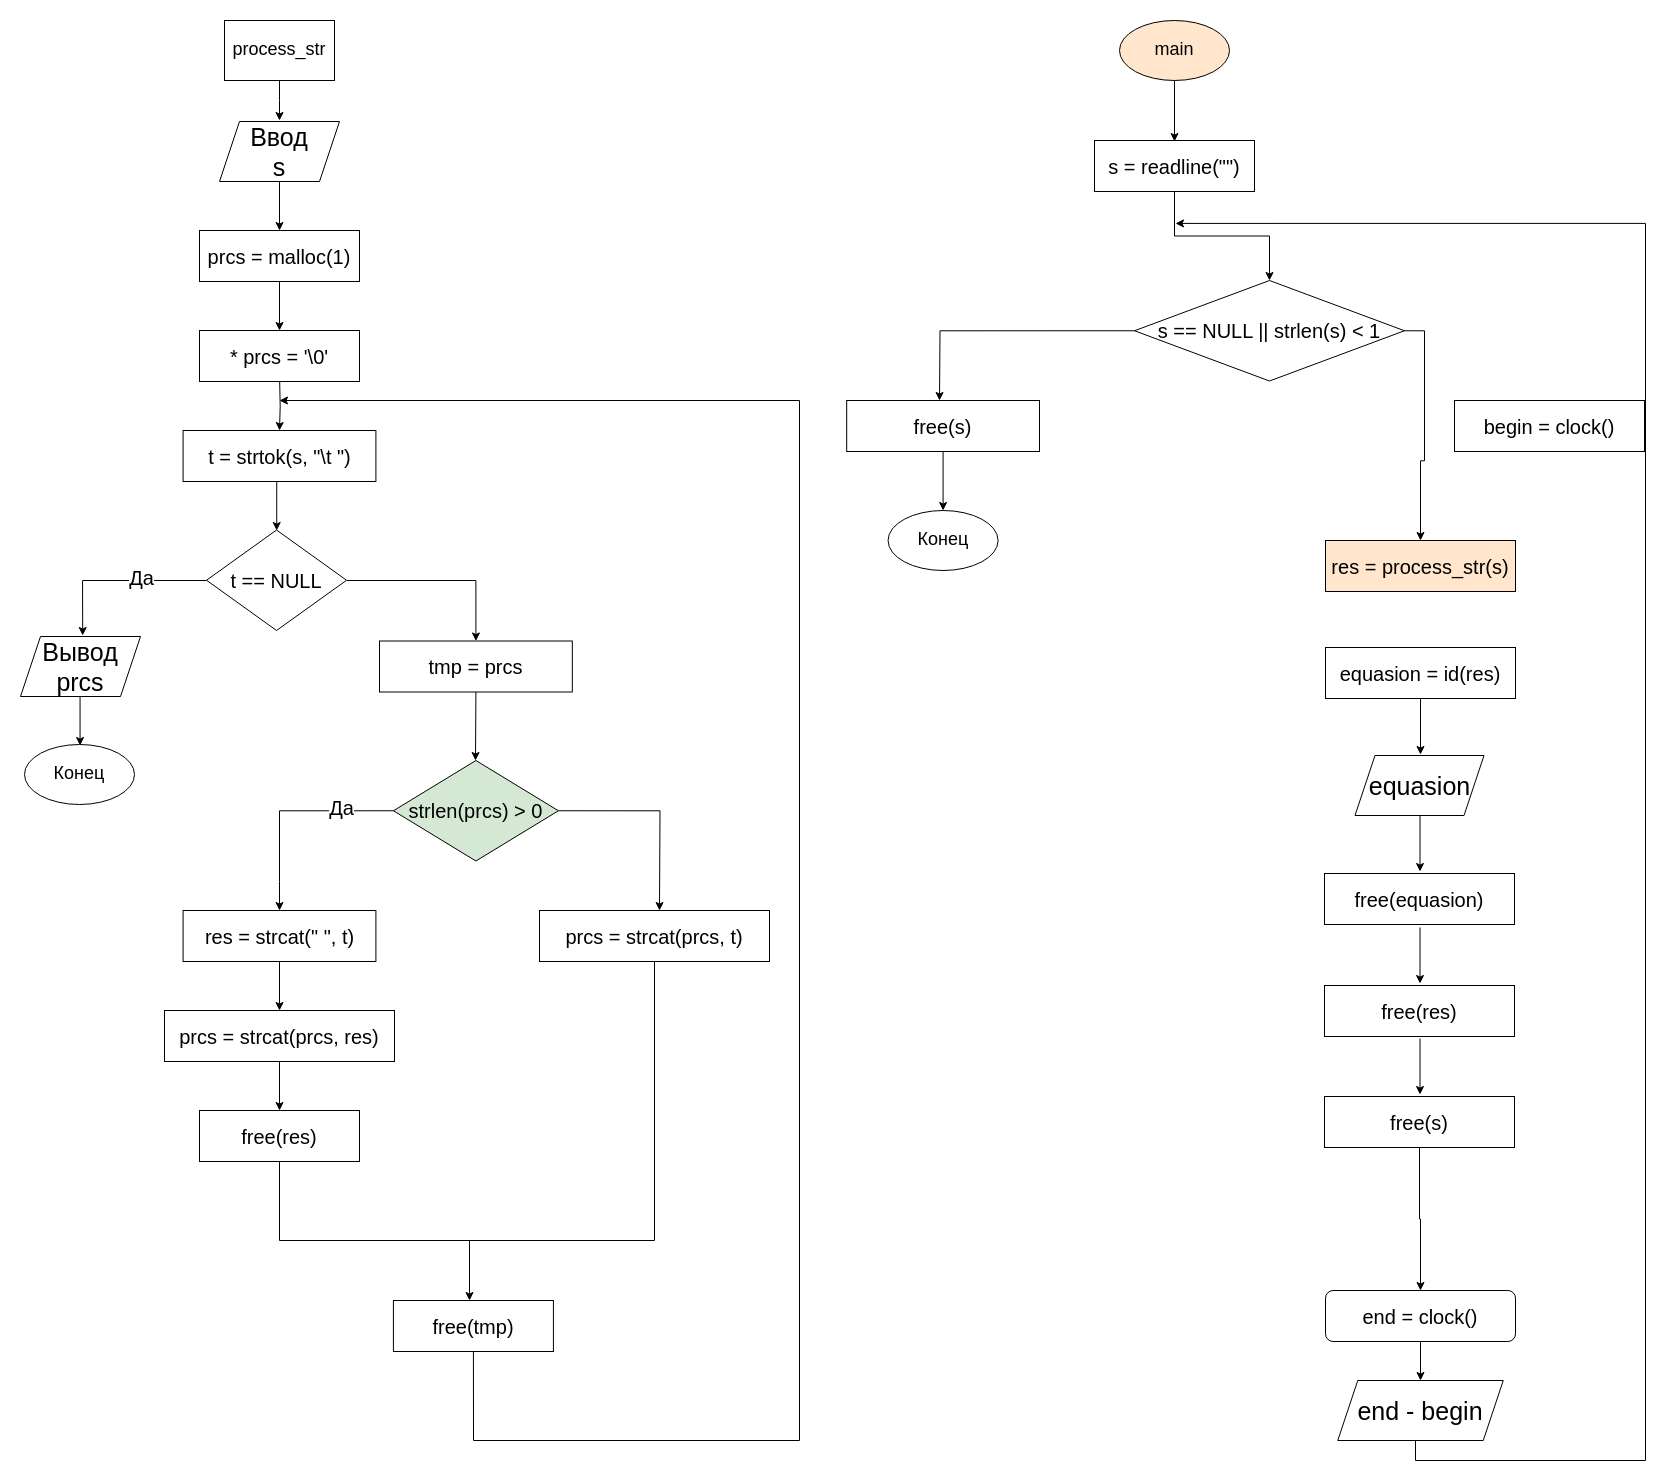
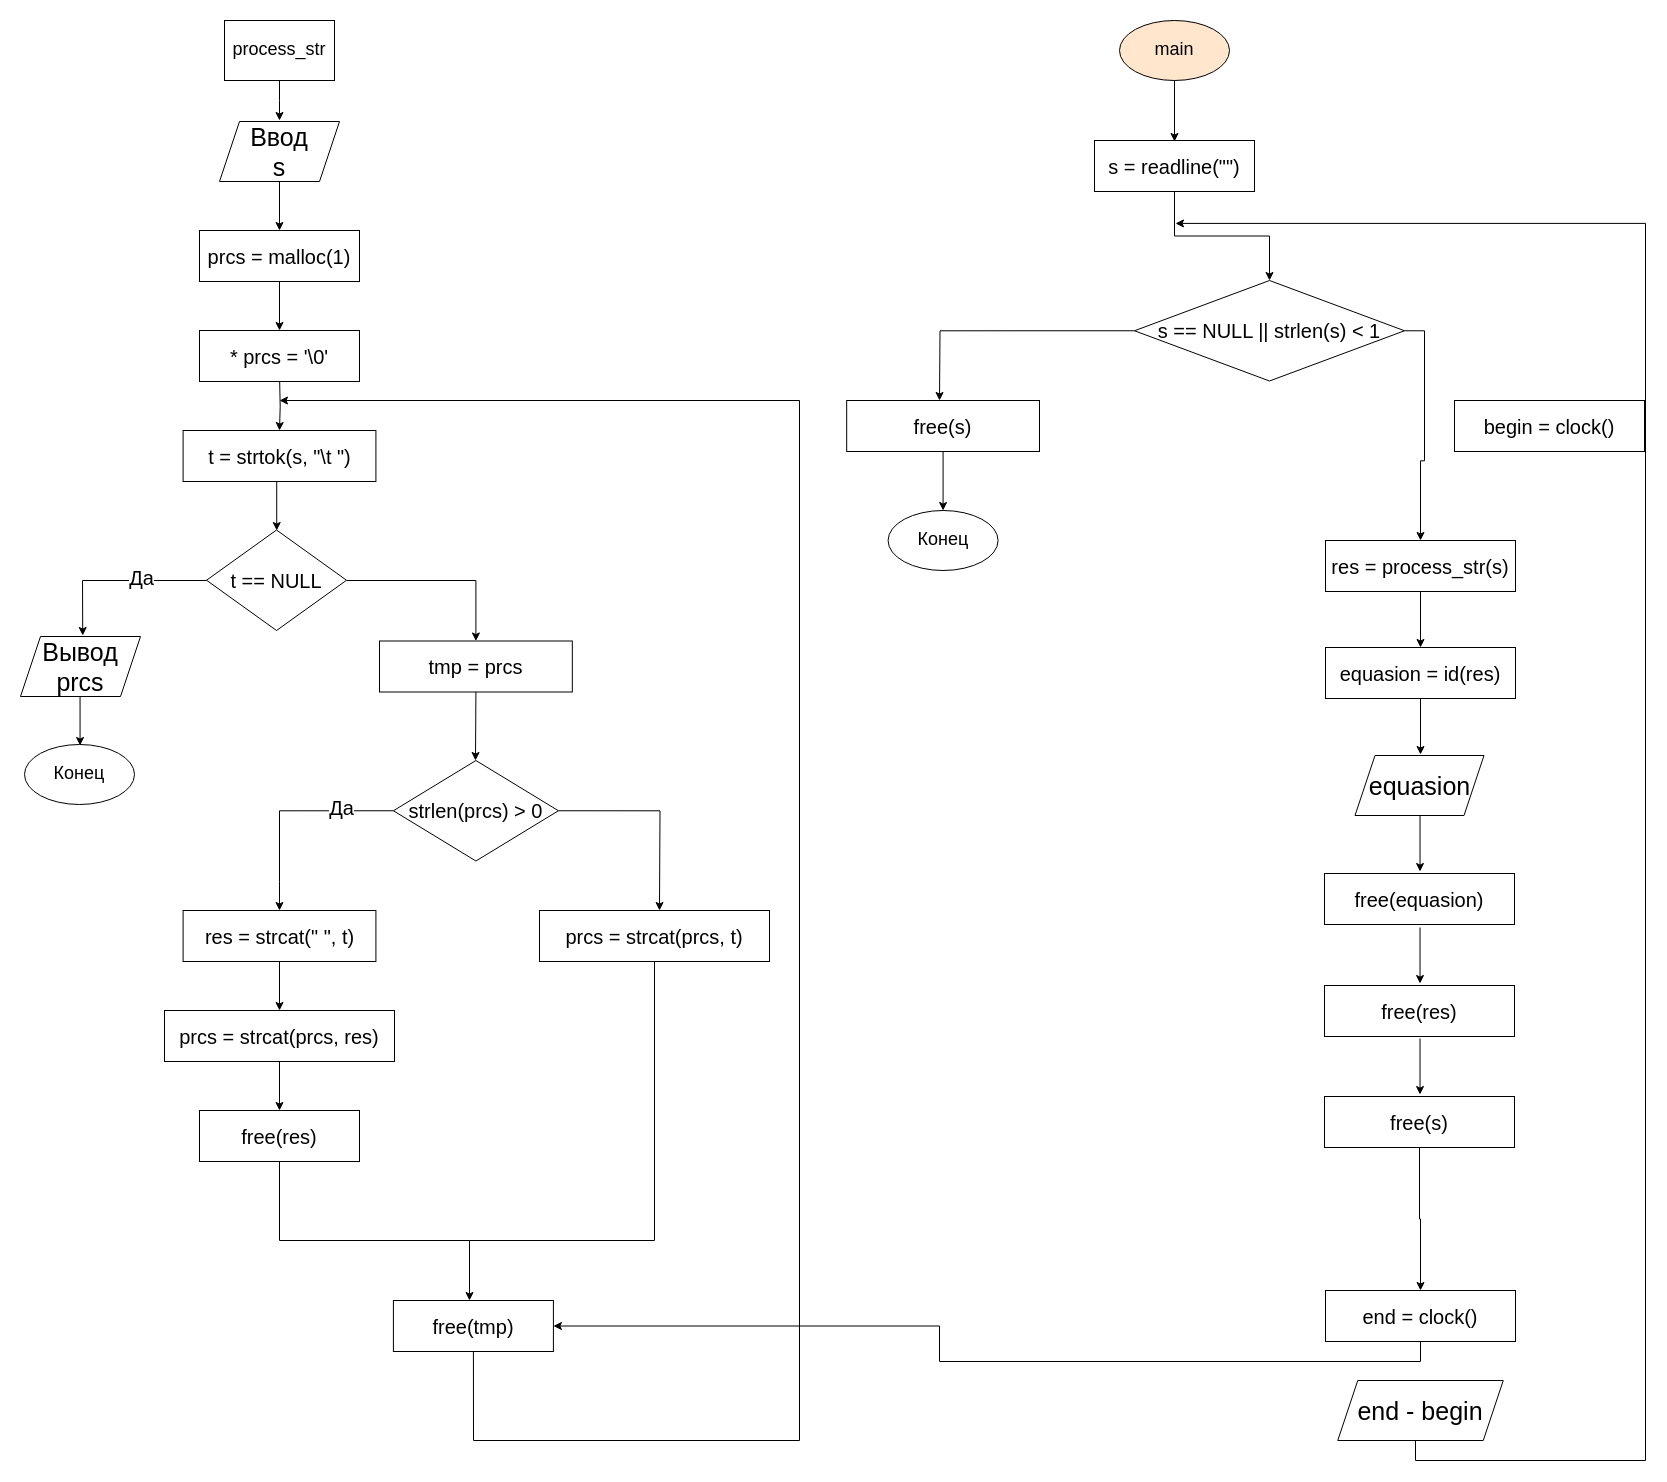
- <mxCell id="43" value="res = process_str(s)" style="rounded=0;whiteSpace=wrap;html=1;fontSize=20;fillColor=#ffe6cc;" vertex="1" parent="1"><mxGeometry x="1325" y="540" width="190" height="51" as="geometry" /></mxCell>
+ <mxCell id="43" value="res = process_str(s)" style="rounded=0;whiteSpace=wrap;html=1;fontSize=20;" vertex="1" parent="1"><mxGeometry x="1325" y="540" width="190" height="51" as="geometry" /></mxCell>
+ <mxCell id="45" value="" style="endArrow=classic;html=1;rounded=0;exitX=0.5;exitY=1;exitDx=0;exitDy=0;entryX=0.5;entryY=0;entryDx=0;entryDy=0;" edge="1" parent="1" source="43" target="44"><mxGeometry width="50" height="50" relative="1" as="geometry"><mxPoint x="1289" y="647" as="sourcePoint" /><mxPoint x="1339" y="597" as="targetPoint" /></mxGeometry></mxCell>
- <mxCell id="20" value="&lt;span style=&quot;font-size: 20px;&quot;&gt;strlen(prcs) &amp;gt; 0&lt;/span&gt;" style="rhombus;whiteSpace=wrap;html=1;fillColor=#d5e8d4;" vertex="1" parent="1"><mxGeometry x="392.91" y="760" width="165" height="100.5" as="geometry" /></mxCell>
+ <mxCell id="20" value="&lt;span style=&quot;font-size: 20px;&quot;&gt;strlen(prcs) &amp;gt; 0&lt;/span&gt;" style="rhombus;whiteSpace=wrap;html=1;" vertex="1" parent="1"><mxGeometry x="392.91" y="760" width="165" height="100.5" as="geometry" /></mxCell>
- <mxCell id="57" value="end = clock()" style="whiteSpace=wrap;html=1;fontSize=20;rounded=1;" vertex="1" parent="1"><mxGeometry x="1325" y="1290" width="190" height="51" as="geometry" /></mxCell>
+ <mxCell id="57" value="end = clock()" style="rounded=0;whiteSpace=wrap;html=1;fontSize=20;" vertex="1" parent="1"><mxGeometry x="1325" y="1290" width="190" height="51" as="geometry" /></mxCell>
- <mxCell id="56" style="edgeStyle=orthogonalEdgeStyle;rounded=0;orthogonalLoop=1;jettySize=auto;html=1;exitX=0.5;exitY=1;exitDx=0;exitDy=0;entryX=0.5;entryY=0;entryDx=0;entryDy=0;" edge="1" parent="1" source="57" target="59"><mxGeometry relative="1" as="geometry" /></mxCell>
+ <mxCell id="56" style="edgeStyle=orthogonalEdgeStyle;rounded=0;orthogonalLoop=1;jettySize=auto;html=1;exitX=0.5;exitY=1;exitDx=0;exitDy=0;" edge="1" parent="1" source="57" target="31"><mxGeometry relative="1" as="geometry" /></mxCell>
